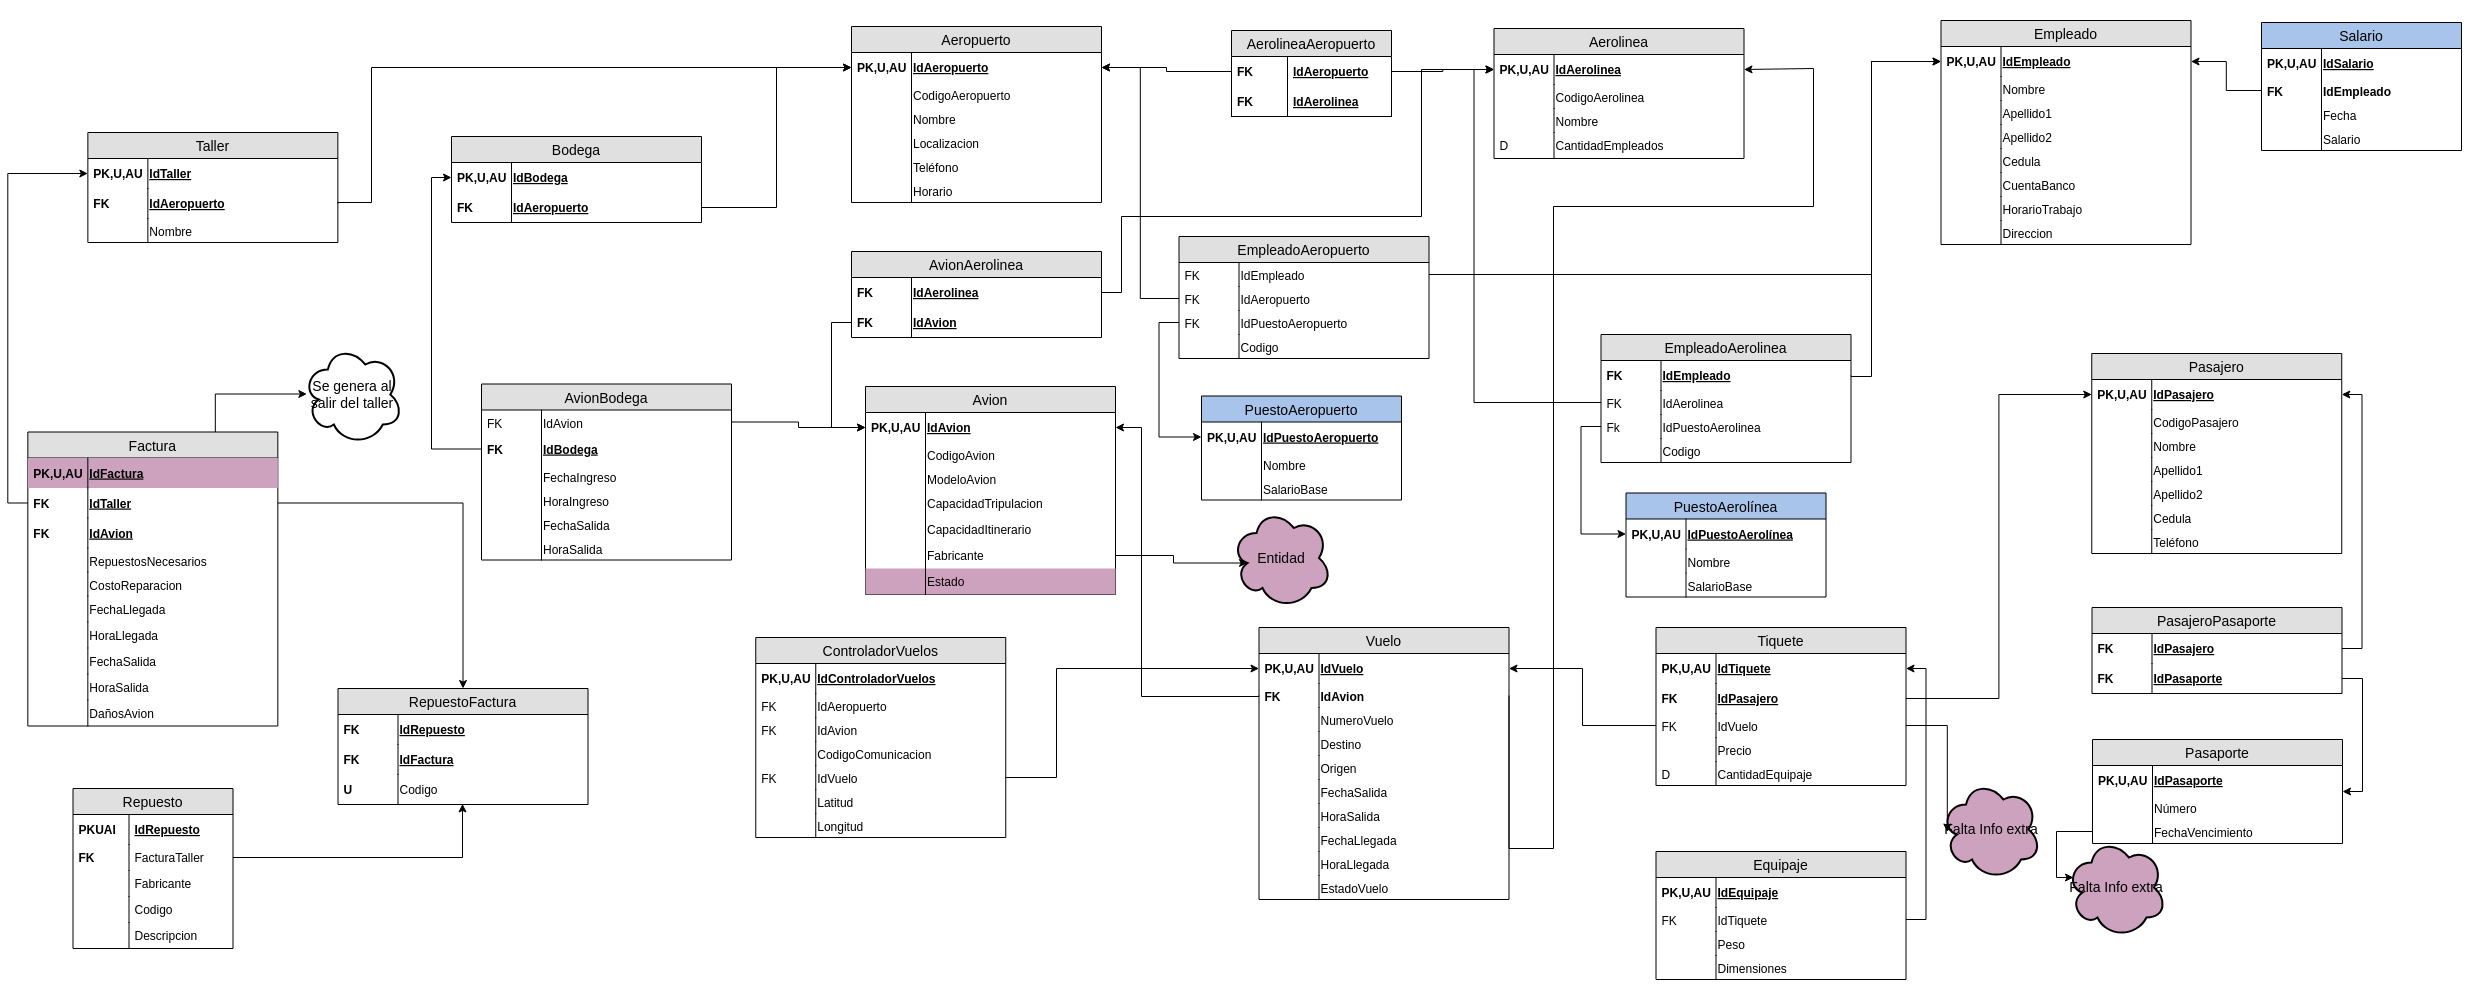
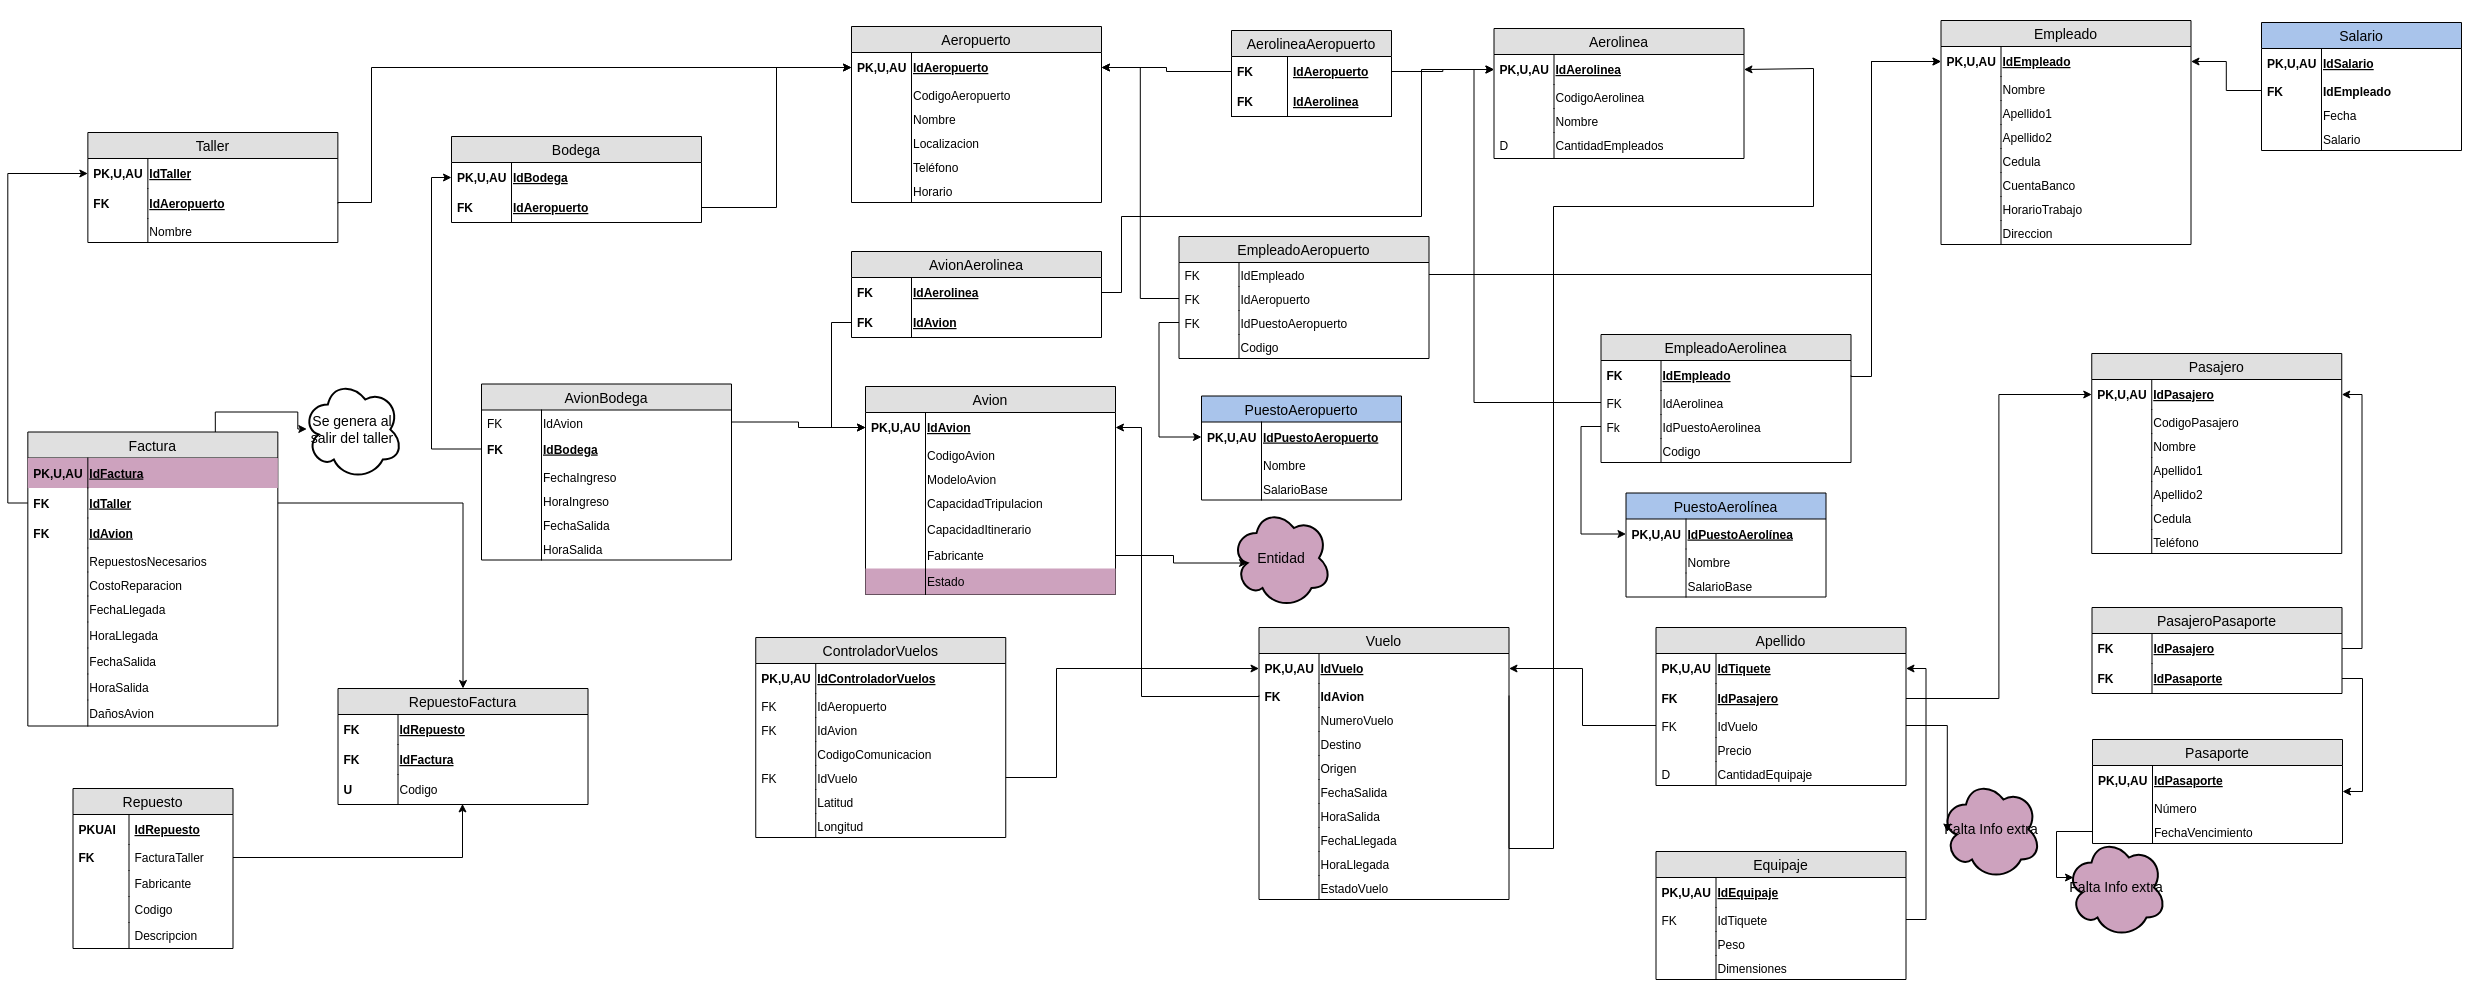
- <mxCell id="119" value="Se genera al salir del taller" style="ellipse;shape=cloud;strokeWidth=2;fontSize=14;whiteSpace=wrap;html=1;align=center;shadow=0;fillColor=none;" parent="1" vertex="1"><mxGeometry x="295.333" y="344" width="100" height="100" as="geometry" /></mxCell>
+ <mxCell id="119" value="Se genera al salir del taller" style="ellipse;shape=cloud;strokeWidth=2;fontSize=14;whiteSpace=wrap;html=1;align=center;shadow=0;fillColor=none;" parent="1" vertex="1"><mxGeometry x="295.333" y="379" width="100" height="100" as="geometry" /></mxCell>
- <mxCell id="132" value="Tiquete" style="swimlane;fontStyle=0;childLayout=stackLayout;horizontal=1;startSize=26;fillColor=#e0e0e0;horizontalStack=0;resizeParent=1;resizeParentMax=0;resizeLast=0;collapsible=1;marginBottom=0;swimlaneFillColor=#ffffff;align=center;fontSize=14;" parent="1" vertex="1"><mxGeometry x="1648.5" y="627" width="250" height="158" as="geometry" /></mxCell>
+ <mxCell id="132" value="Apellido" style="swimlane;fontStyle=0;childLayout=stackLayout;horizontal=1;startSize=26;fillColor=#e0e0e0;horizontalStack=0;resizeParent=1;resizeParentMax=0;resizeLast=0;collapsible=1;marginBottom=0;swimlaneFillColor=#ffffff;align=center;fontSize=14;" parent="1" vertex="1"><mxGeometry x="1648.5" y="627" width="250" height="158" as="geometry" /></mxCell>
